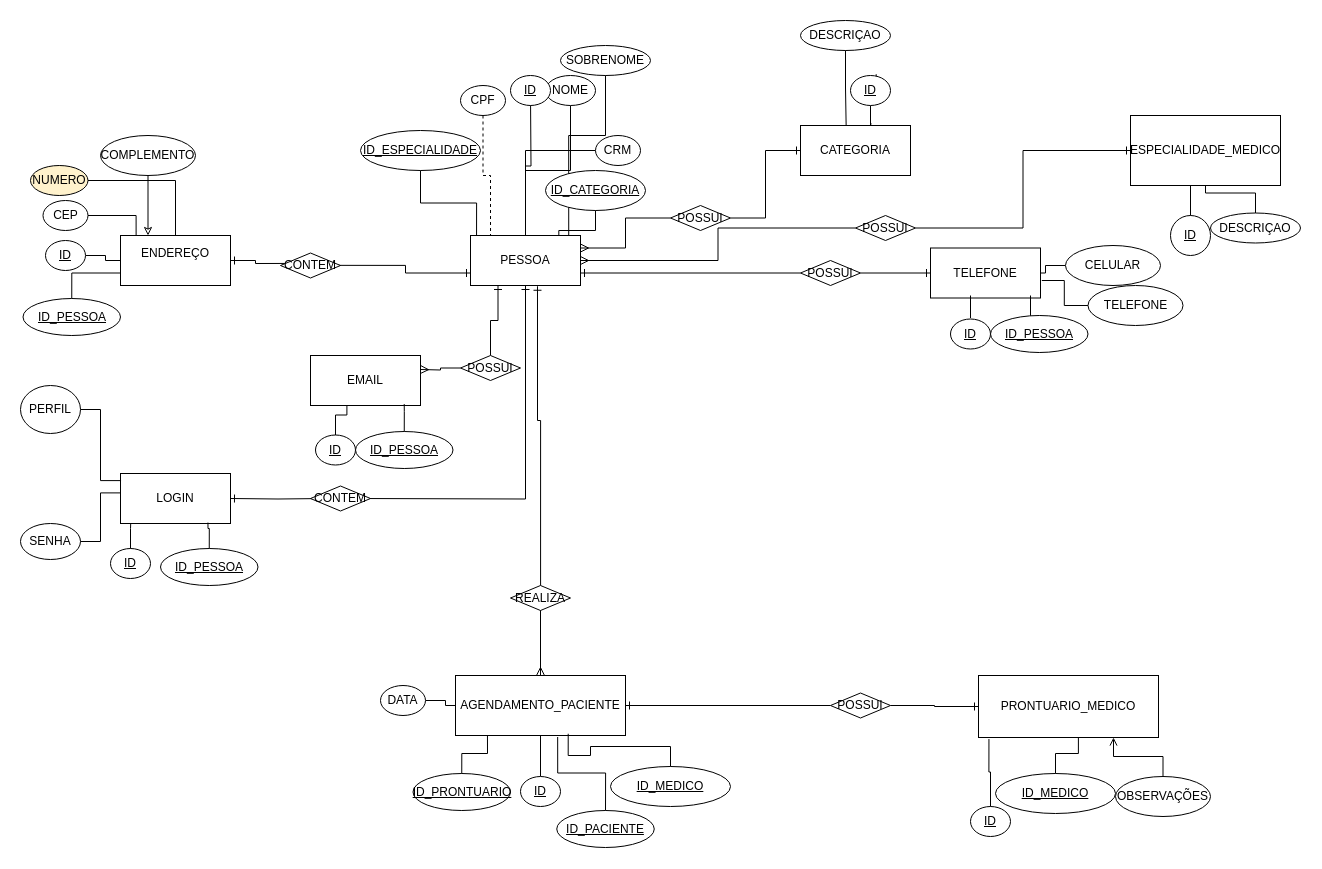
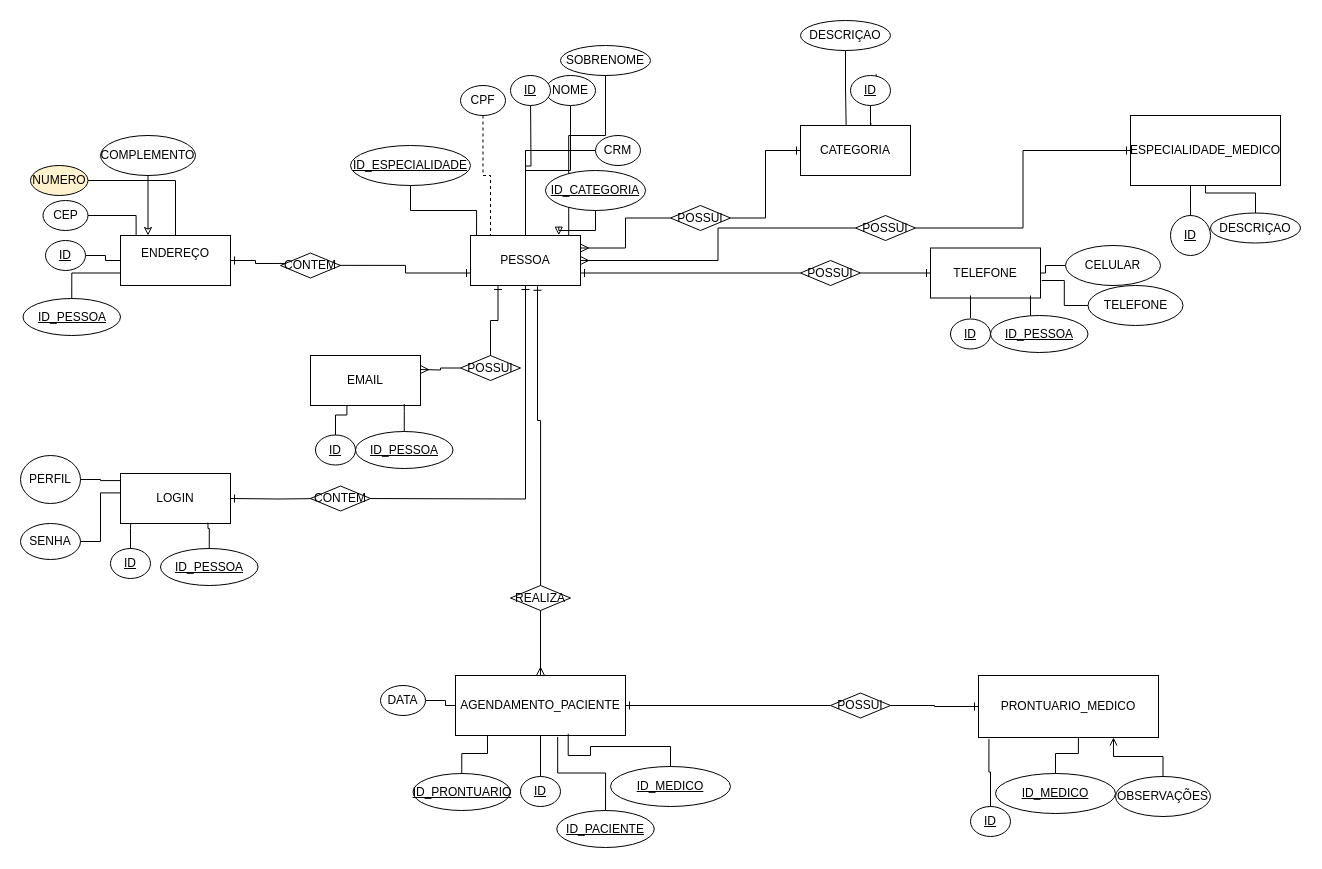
- <mxCell id="105" value="ID_ESPECIALIDADE" style="ellipse;whiteSpace=wrap;html=1;align=center;fontStyle=4;" parent="1" vertex="1"><mxGeometry x="360" y="130" width="120" height="40" as="geometry" /></mxCell>
+ <mxCell id="105" value="ID_ESPECIALIDADE" style="ellipse;whiteSpace=wrap;html=1;align=center;fontStyle=4;" parent="1" vertex="1"><mxGeometry x="350" y="145" width="120" height="40" as="geometry" /></mxCell>
- <mxCell id="63" style="edgeStyle=orthogonalEdgeStyle;rounded=0;orthogonalLoop=1;jettySize=auto;html=1;entryX=0.803;entryY=-0.006;entryDx=0;entryDy=0;entryPerimeter=0;endArrow=none;endFill=0;" parent="1" source="62" target="2" edge="1"><mxGeometry relative="1" as="geometry" /></mxCell>
+ <mxCell id="63" style="edgeStyle=orthogonalEdgeStyle;rounded=0;orthogonalLoop=1;jettySize=auto;html=1;entryX=0.803;entryY=-0.006;entryDx=0;entryDy=0;entryPerimeter=0;endArrow=block;endFill=0;" parent="1" source="62" target="2" edge="1"><mxGeometry relative="1" as="geometry" /></mxCell>
- <mxCell id="18" value="PERFIL" style="ellipse;whiteSpace=wrap;html=1;" parent="1" vertex="1"><mxGeometry x="20" y="385" width="60" height="48" as="geometry" /></mxCell>
+ <mxCell id="18" value="PERFIL" style="ellipse;whiteSpace=wrap;html=1;" parent="1" vertex="1"><mxGeometry x="20" y="455" width="60" height="48" as="geometry" /></mxCell>
